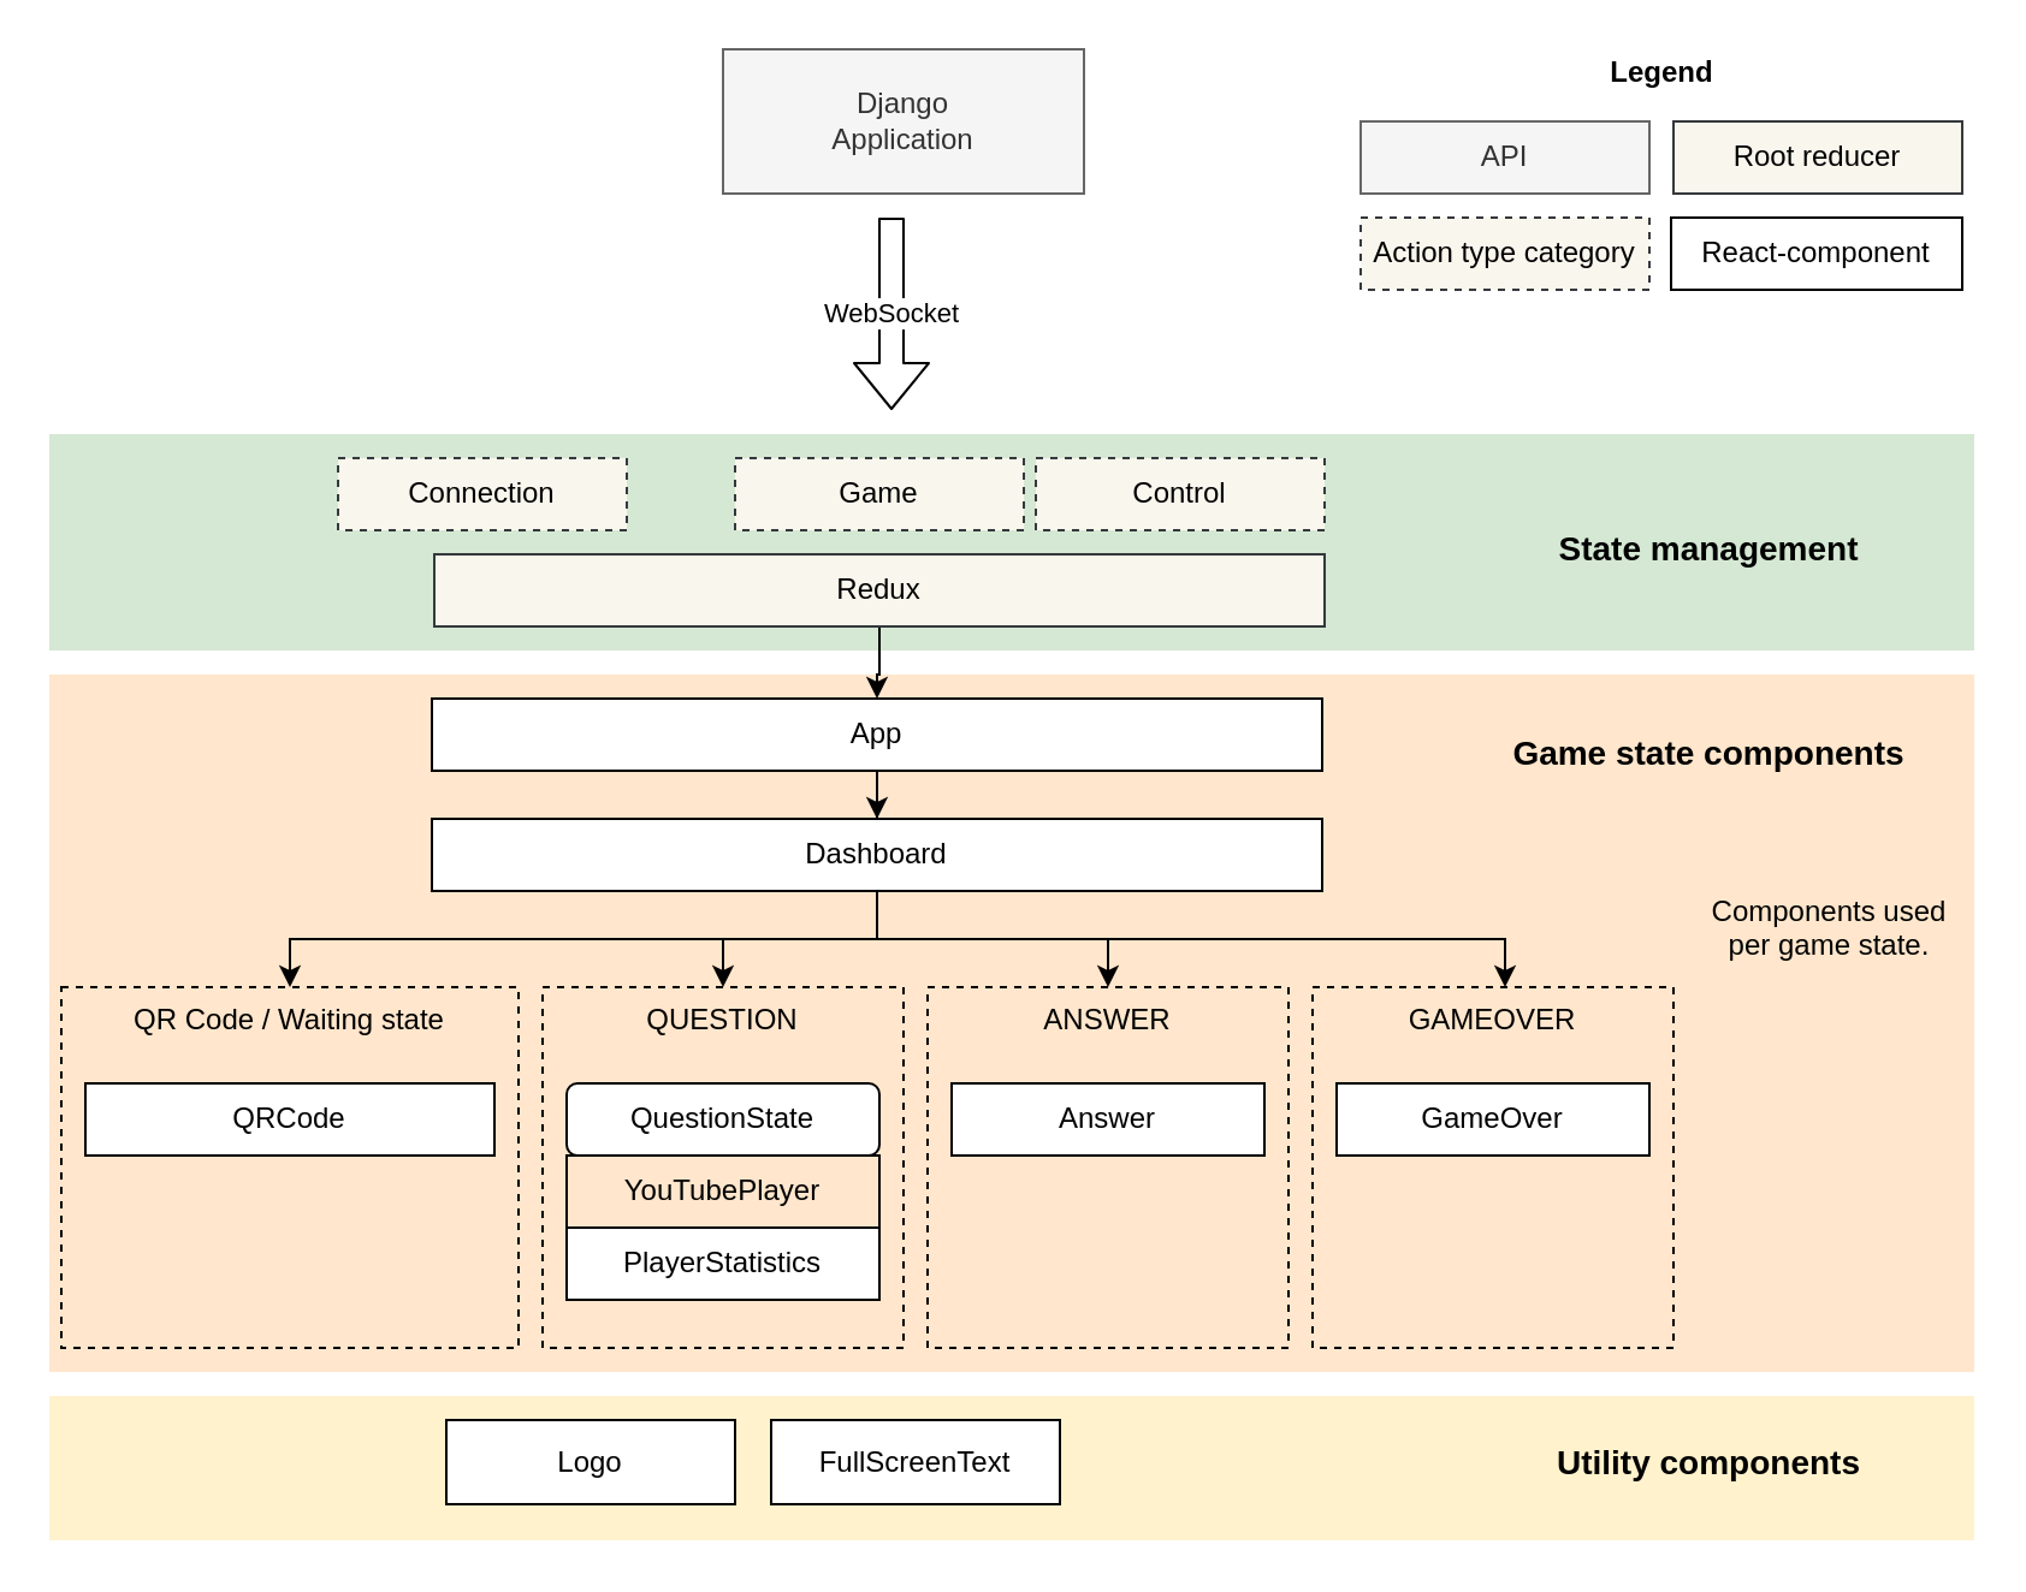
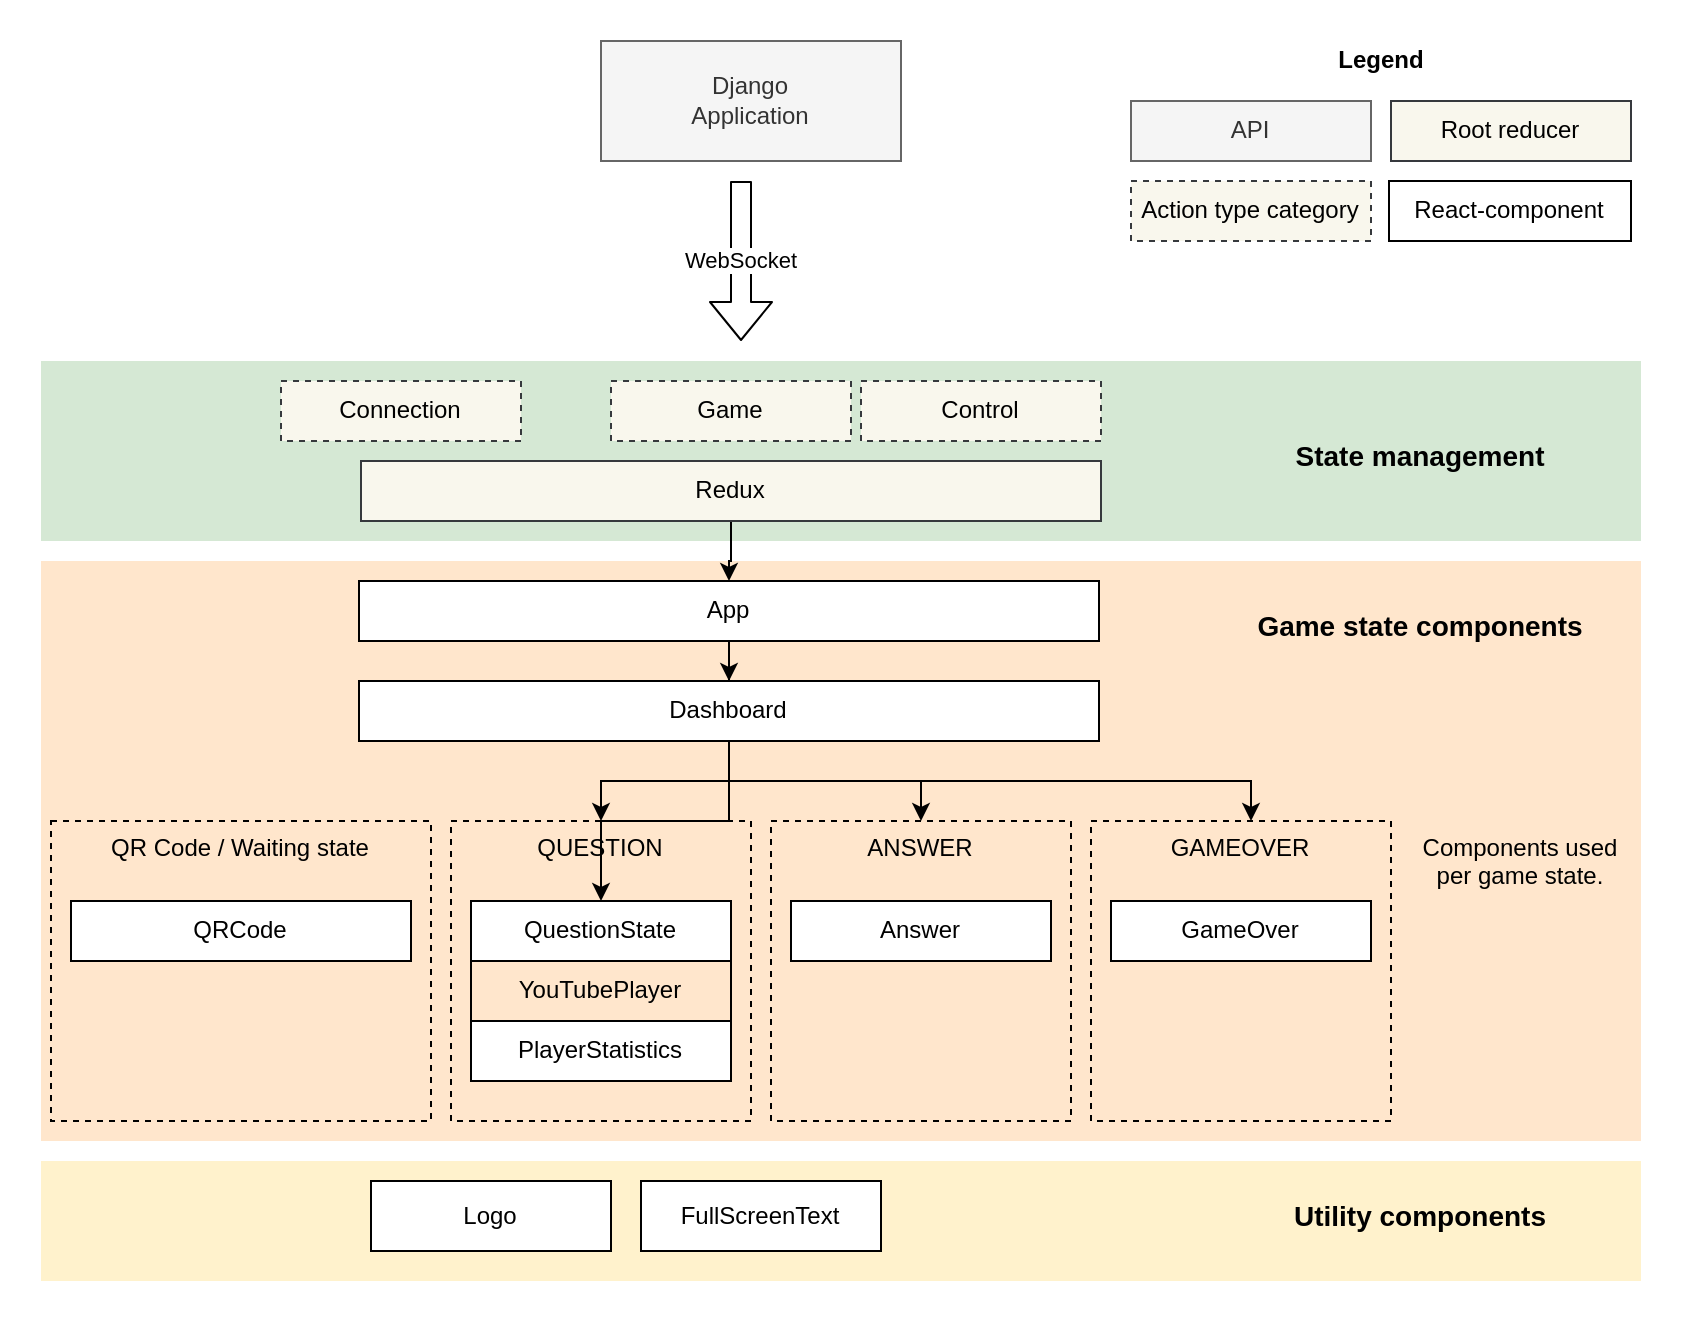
- <mxCell id="18" style="edgeStyle=orthogonalEdgeStyle;rounded=0;orthogonalLoop=1;jettySize=auto;html=1;" edge="1" parent="8" source="21" target="25"><mxGeometry relative="1" as="geometry" /></mxCell>
+ <mxCell id="18" style="edgeStyle=orthogonalEdgeStyle;rounded=0;orthogonalLoop=1;jettySize=auto;html=1;" edge="1" parent="8" source="21" target="30"><mxGeometry relative="1" as="geometry" /></mxCell>
- <mxCell id="34" value="Components used per game state." style="text;html=1;strokeColor=none;fillColor=none;align=center;verticalAlign=top;whiteSpace=wrap;rounded=0;" vertex="1" parent="8"><mxGeometry x="705" y="365" width="110" height="110" as="geometry" /></mxCell>
+ <mxCell id="34" value="Components used per game state." style="text;html=1;strokeColor=none;fillColor=none;align=center;verticalAlign=top;whiteSpace=wrap;rounded=0;" vertex="1" parent="8"><mxGeometry x="705" y="410" width="110" height="110" as="geometry" /></mxCell>
- <mxCell id="30" value="QuestionState" style="whiteSpace=wrap;html=1;rounded=1;" vertex="1" parent="8"><mxGeometry x="235" y="450" width="130" height="30" as="geometry" /></mxCell>
+ <mxCell id="30" value="QuestionState" style="rounded=0;whiteSpace=wrap;html=1;" vertex="1" parent="8"><mxGeometry x="235" y="450" width="130" height="30" as="geometry" /></mxCell>
